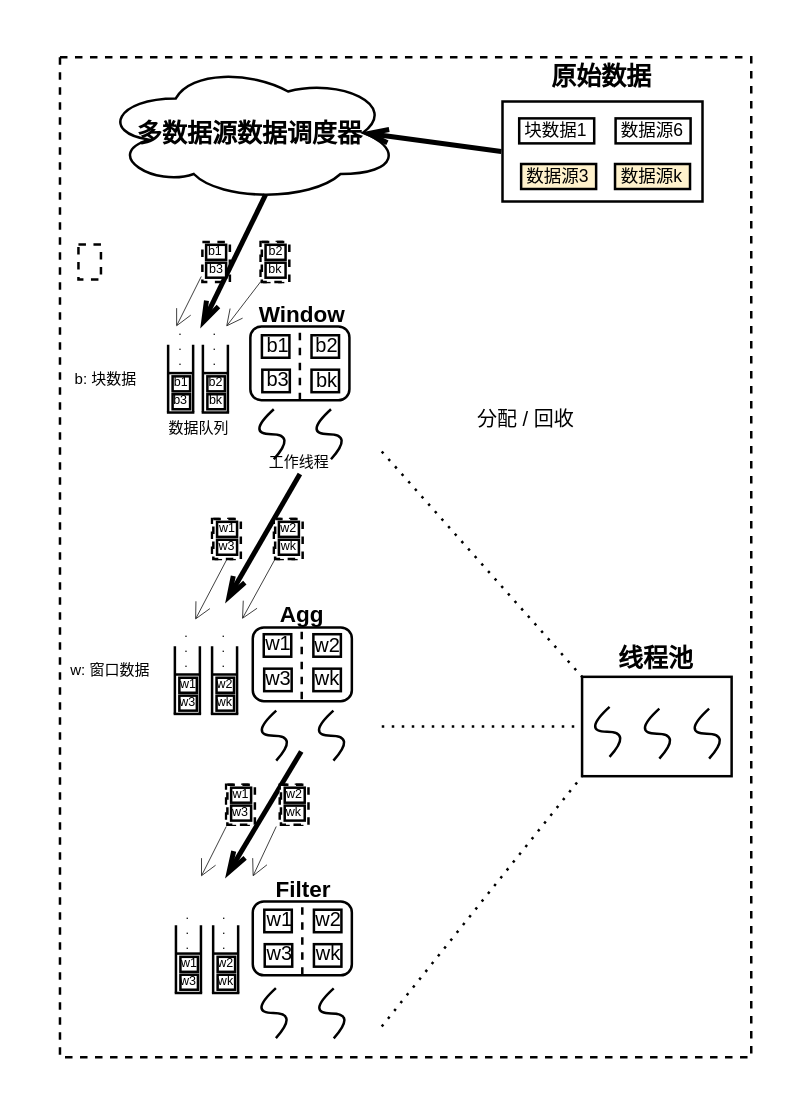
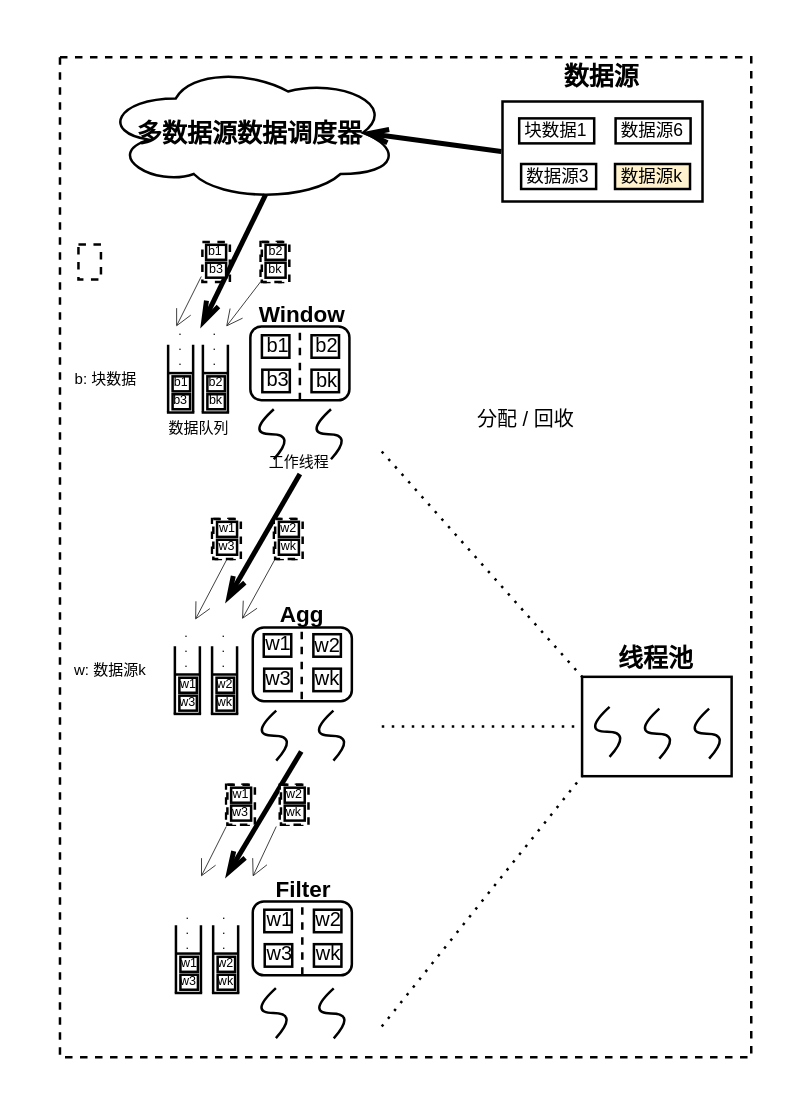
- <mxCell id="10" value="原始数据" style="text;strokeColor=none;fillColor=none;align=center;verticalAlign=middle;rounded=0;sketch=0;fontSize=10;fontStyle=1;shadow=0;" vertex="1" parent="1"><mxGeometry x="216.36" y="20" width="48.29" height="20" as="geometry" /></mxCell>
+ <mxCell id="10" value="数据源" style="text;strokeColor=none;fillColor=none;align=center;verticalAlign=middle;rounded=0;sketch=0;fontSize=10;fontStyle=1;shadow=0;" vertex="1" parent="1"><mxGeometry x="216.36" y="20" width="48.29" height="20" as="geometry" /></mxCell>
- <mxCell id="63" value="数据源3" style="rounded=0;fontSize=7;strokeWidth=1;shadow=0;fillColor=#fff2cc;" vertex="1" parent="1"><mxGeometry x="207.95" y="65" width="30" height="10" as="geometry" /></mxCell>
+ <mxCell id="63" value="数据源3" style="rounded=0;fontSize=7;strokeWidth=1;shadow=0;" vertex="1" parent="1"><mxGeometry x="207.95" y="65" width="30" height="10" as="geometry" /></mxCell>
- <mxCell id="42" value="w: 窗口数据" style="text;strokeColor=none;fillColor=none;align=center;verticalAlign=middle;rounded=0;sketch=0;fontSize=6;shadow=0;" vertex="1" parent="1"><mxGeometry x="23.49" y="258.87" width="40.88" height="17.75" as="geometry" /></mxCell>
+ <mxCell id="42" value="w: 数据源k" style="text;strokeColor=none;fillColor=none;align=center;verticalAlign=middle;rounded=0;sketch=0;fontSize=6;shadow=0;" vertex="1" parent="1"><mxGeometry x="23.49" y="258.87" width="40.88" height="17.75" as="geometry" /></mxCell>
